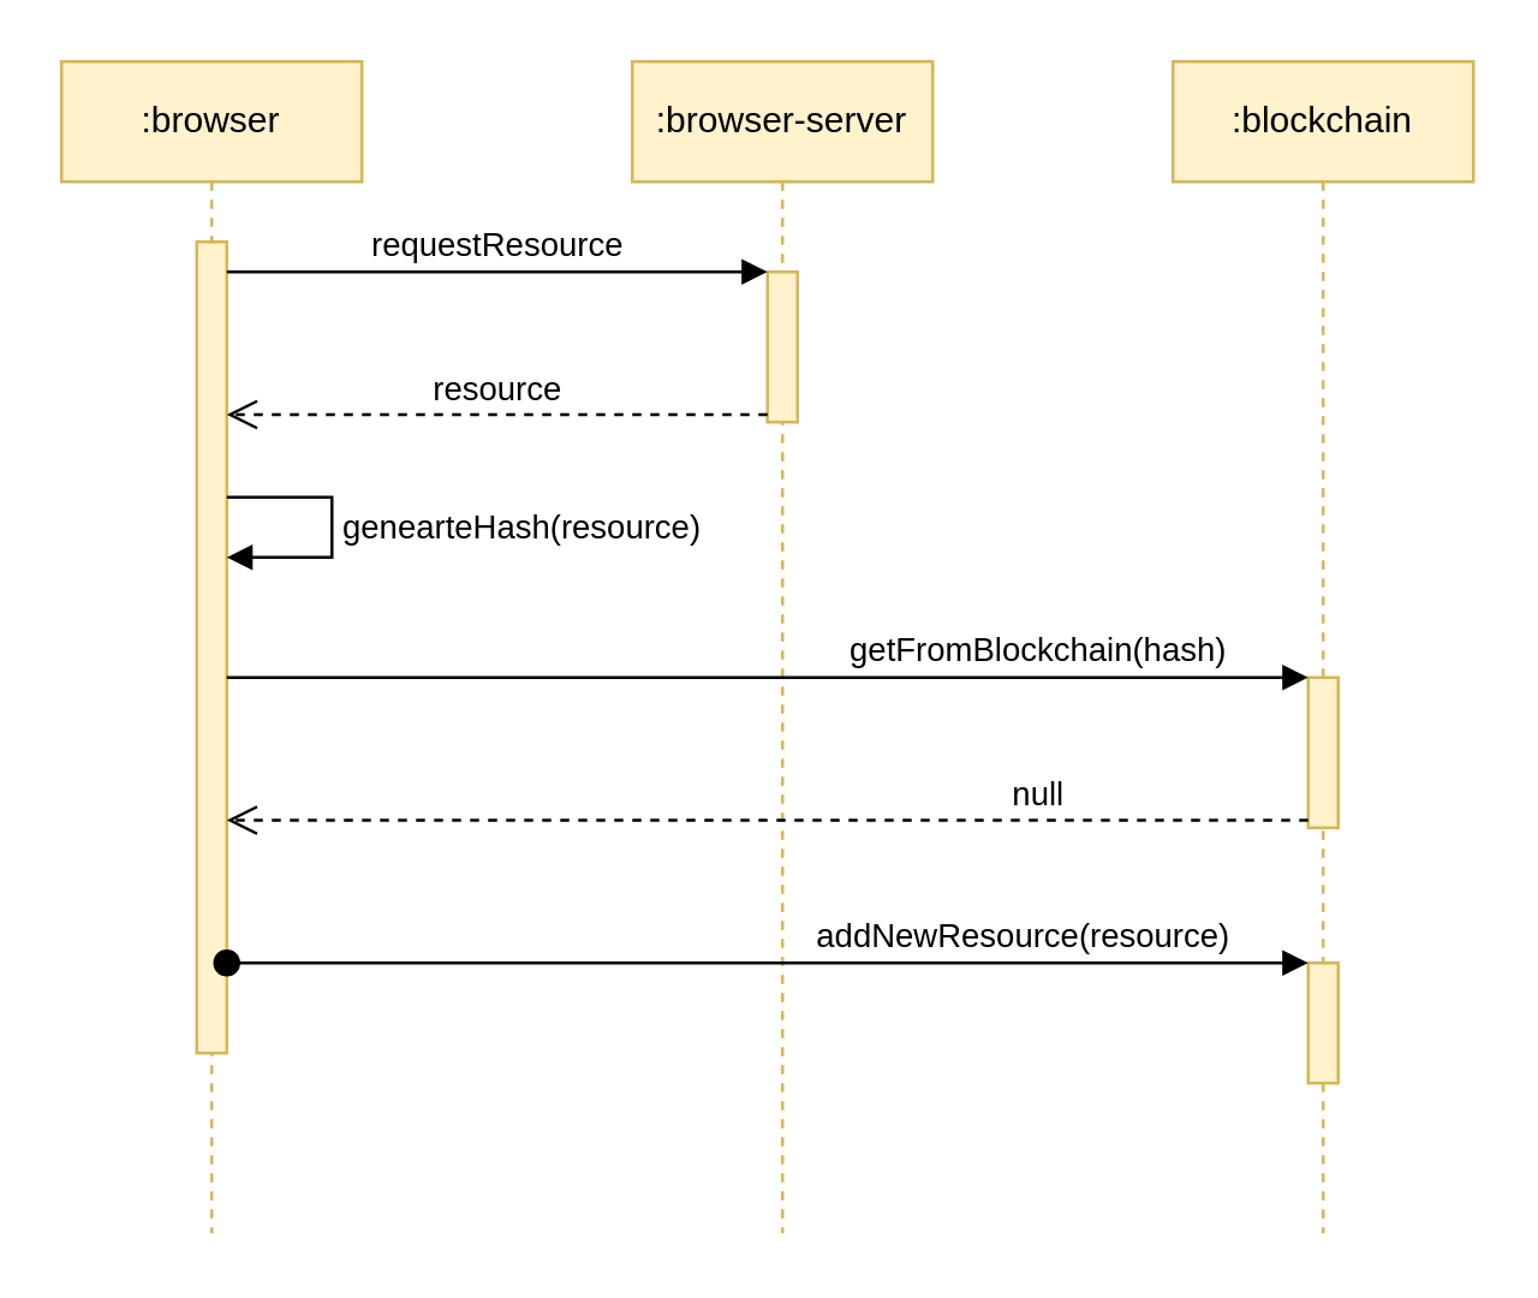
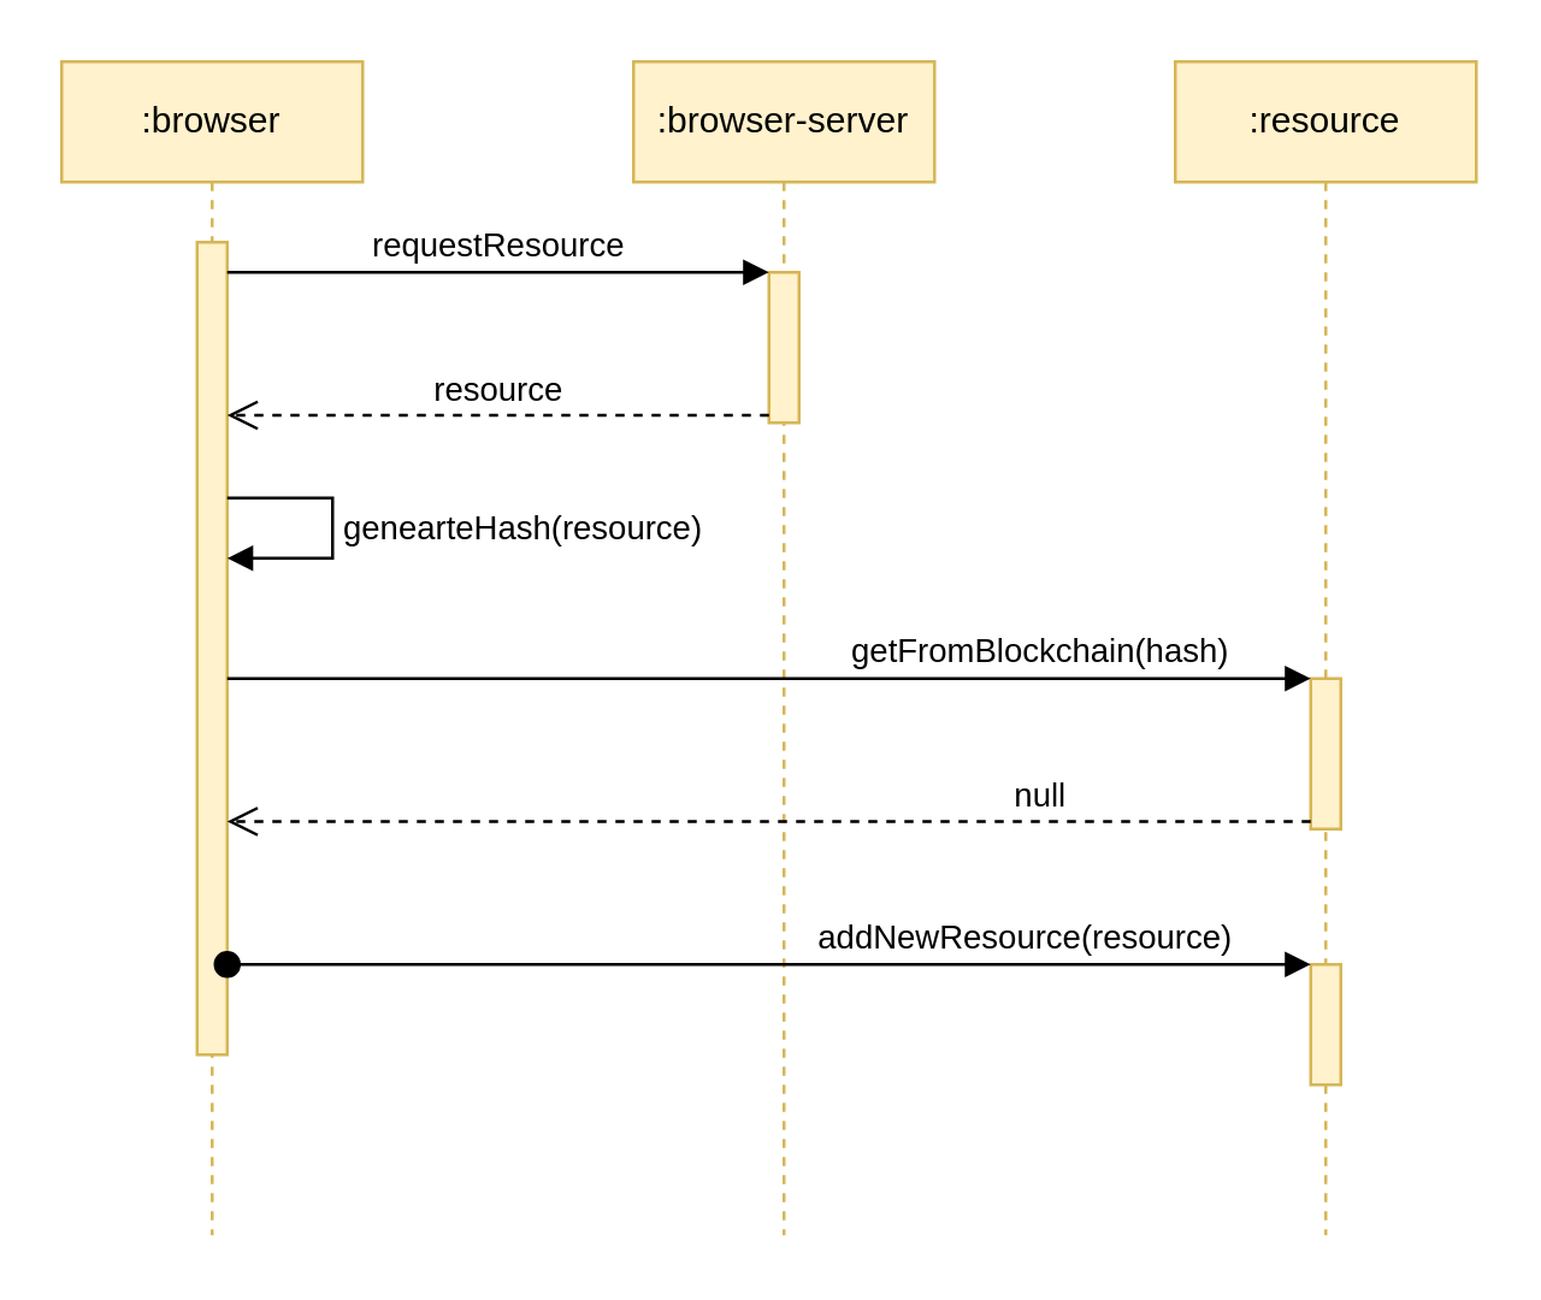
- <mxCell id="5" value=":blockchain" style="shape=umlLifeline;perimeter=lifelinePerimeter;whiteSpace=wrap;html=1;container=1;collapsible=0;recursiveResize=0;outlineConnect=0;fillColor=#fff2cc;strokeColor=#d6b656;" vertex="1" parent="1"><mxGeometry x="390" y="20" width="100" height="390" as="geometry" /></mxCell>
+ <mxCell id="5" value=":resource" style="shape=umlLifeline;perimeter=lifelinePerimeter;whiteSpace=wrap;html=1;container=1;collapsible=0;recursiveResize=0;outlineConnect=0;fillColor=#fff2cc;strokeColor=#d6b656;" vertex="1" parent="1"><mxGeometry x="390" y="20" width="100" height="390" as="geometry" /></mxCell>
